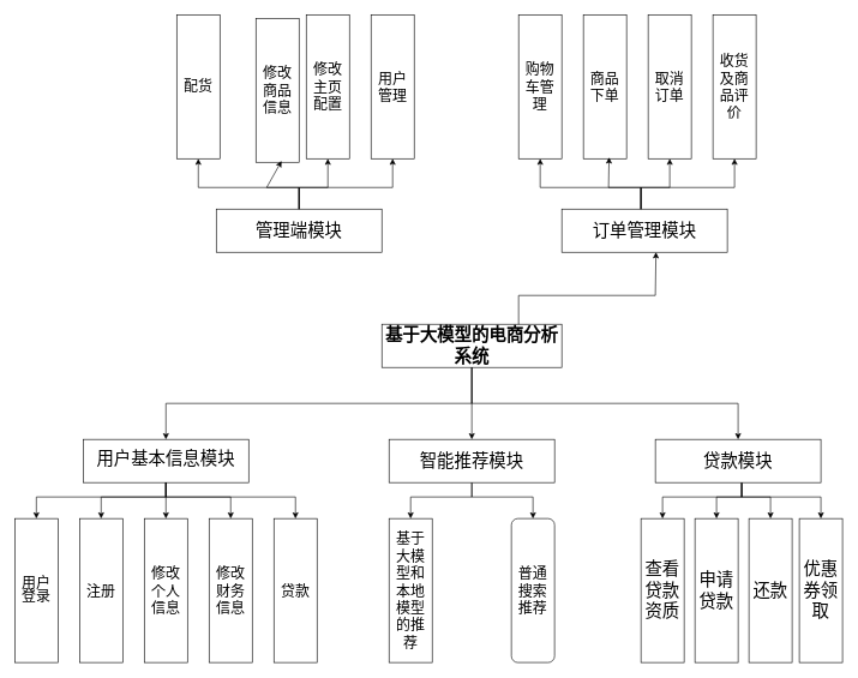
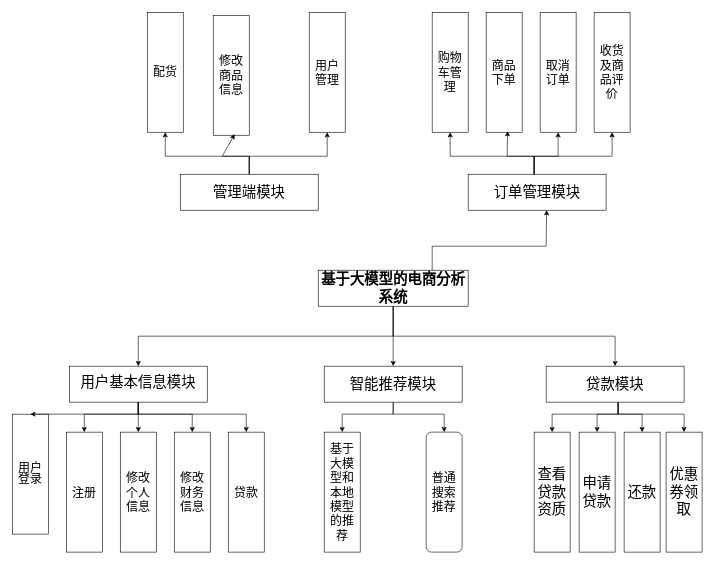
- <mxCell id="34" value="&lt;font face=&quot;宋体&quot;&gt;&lt;span style=&quot;font-size: 20px;&quot;&gt;修改主页配置&lt;/span&gt;&lt;/font&gt;" style="rounded=0;whiteSpace=wrap;html=1;" vertex="1" parent="1"><mxGeometry x="425" y="20" width="60" height="200" as="geometry" /></mxCell>
- <mxCell id="38" value="" style="endArrow=classic;html=1;rounded=0;entryX=0.5;entryY=1;entryDx=0;entryDy=0;exitX=0.5;exitY=0;exitDx=0;exitDy=0;" edge="1" parent="1" source="31" target="34"><mxGeometry width="50" height="50" relative="1" as="geometry"><mxPoint x="160" y="360" as="sourcePoint" /><mxPoint x="210" y="310" as="targetPoint" /><Array as="points"><mxPoint x="415" y="260" /><mxPoint x="455" y="260" /></Array></mxGeometry></mxCell>
- <mxCell id="7" value="&lt;span style=&quot;line-height: 125%; font-family: 宋体;&quot;&gt;&lt;font style=&quot;font-size: 20px;&quot;&gt;用户登录&lt;/font&gt;&lt;/span&gt;" style="rounded=0;whiteSpace=wrap;html=1;" parent="1" vertex="1"><mxGeometry x="20" y="720" width="60" height="200" as="geometry" /></mxCell>
+ <mxCell id="7" value="&lt;span style=&quot;line-height: 125%; font-family: 宋体;&quot;&gt;&lt;font style=&quot;font-size: 20px;&quot;&gt;用户登录&lt;/font&gt;&lt;/span&gt;" style="rounded=0;whiteSpace=wrap;html=1;" parent="1" vertex="1"><mxGeometry x="20" y="690" width="60" height="200" as="geometry" /></mxCell>
